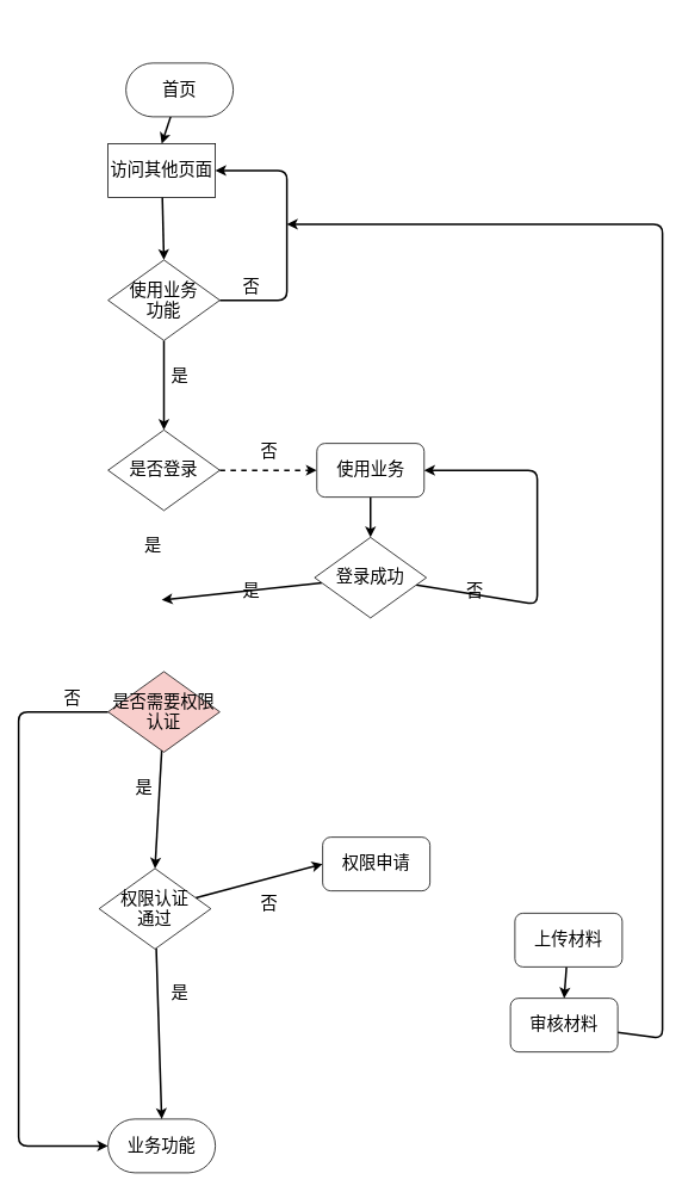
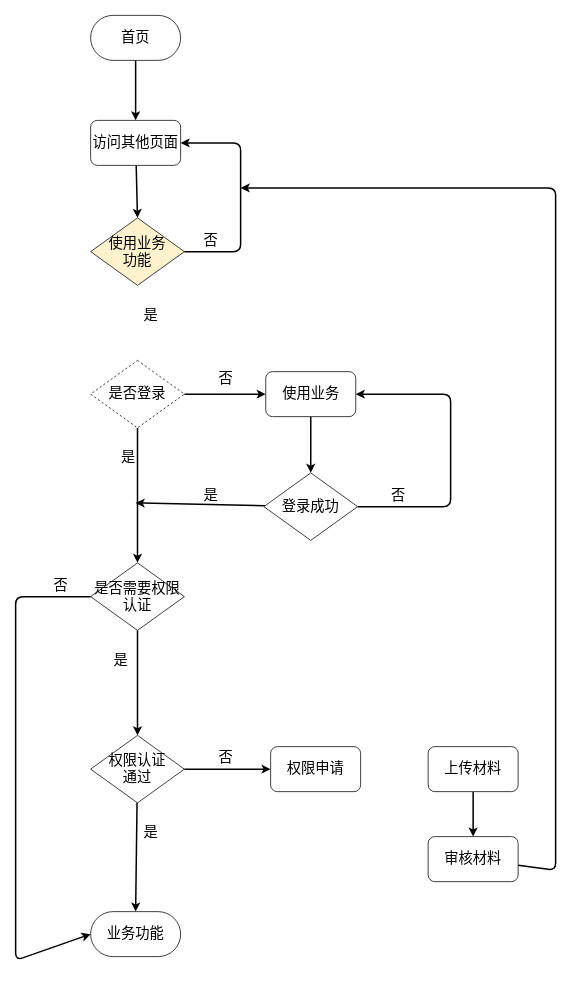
- <mxCell id="3" value="首页" style="rounded=1;whiteSpace=wrap;html=1;arcSize=50;fontSize=19;" parent="1" vertex="1"><mxGeometry x="140" y="70" width="120" height="60" as="geometry" /></mxCell>
+ <mxCell id="3" value="首页" style="rounded=1;whiteSpace=wrap;html=1;arcSize=50;fontSize=19;" parent="1" vertex="1"><mxGeometry x="120" y="20" width="120" height="60" as="geometry" /></mxCell>
- <mxCell id="5" value="访问其他页面" style="whiteSpace=wrap;html=1;fontSize=19;rounded=0;" parent="1" vertex="1"><mxGeometry x="120" y="160" width="120" height="60" as="geometry" /></mxCell>
+ <mxCell id="5" value="访问其他页面" style="rounded=1;whiteSpace=wrap;html=1;fontSize=19;" parent="1" vertex="1"><mxGeometry x="120" y="160" width="120" height="60" as="geometry" /></mxCell>
- <mxCell id="8" value="使用业务&lt;br&gt;功能" style="rhombus;whiteSpace=wrap;html=1;fontSize=19;" parent="1" vertex="1"><mxGeometry x="120" y="290" width="125" height="90" as="geometry" /></mxCell>
+ <mxCell id="8" value="使用业务&lt;br&gt;功能" style="rhombus;whiteSpace=wrap;html=1;fontSize=19;fillColor=#fff2cc;" parent="1" vertex="1"><mxGeometry x="120" y="290" width="125" height="90" as="geometry" /></mxCell>
- <mxCell id="6" style="edgeStyle=none;html=1;fontSize=19;strokeWidth=2;entryX=0.5;entryY=0;entryDx=0;entryDy=0;" parent="1" source="8" edge="1" target="13"><mxGeometry relative="1" as="geometry"><mxPoint x="180" y="480" as="targetPoint" /></mxGeometry></mxCell>
- <mxCell id="13" value="是否登录" style="rhombus;whiteSpace=wrap;html=1;fontSize=19;" vertex="1" parent="1"><mxGeometry x="120" y="480" width="125" height="90" as="geometry" /></mxCell>
+ <mxCell id="13" value="是否登录" style="rhombus;whiteSpace=wrap;html=1;fontSize=19;dashed=1;" vertex="1" parent="1"><mxGeometry x="120" y="480" width="125" height="90" as="geometry" /></mxCell>
- <mxCell id="12" style="edgeStyle=none;html=1;strokeWidth=2;entryX=0;entryY=0.5;entryDx=0;entryDy=0;entryPerimeter=0;dashed=1;" edge="1" parent="1" source="13" target="17"><mxGeometry relative="1" as="geometry"><mxPoint x="380" y="525" as="targetPoint" /></mxGeometry></mxCell>
+ <mxCell id="12" style="edgeStyle=none;html=1;strokeWidth=2;entryX=0;entryY=0.5;entryDx=0;entryDy=0;entryPerimeter=0;" edge="1" parent="1" source="13" target="17"><mxGeometry relative="1" as="geometry"><mxPoint x="380" y="525" as="targetPoint" /></mxGeometry></mxCell>
- <mxCell id="28" value="登录成功" style="rhombus;whiteSpace=wrap;html=1;fontSize=19;" vertex="1" parent="1"><mxGeometry x="351" y="600" width="125" height="90" as="geometry" /></mxCell>
+ <mxCell id="28" value="登录成功" style="rhombus;whiteSpace=wrap;html=1;fontSize=19;" vertex="1" parent="1"><mxGeometry x="351" y="630" width="125" height="90" as="geometry" /></mxCell>
+ <mxCell id="11" style="edgeStyle=none;html=1;strokeWidth=2;entryX=0.5;entryY=0;entryDx=0;entryDy=0;" edge="1" parent="1" source="13" target="34"><mxGeometry relative="1" as="geometry"><mxPoint x="182.5" y="670" as="targetPoint" /></mxGeometry></mxCell>
- <mxCell id="34" value="是否需要权限认证" style="rhombus;whiteSpace=wrap;html=1;fontSize=19;fillColor=#f8cecc;" vertex="1" parent="1"><mxGeometry x="120" y="750" width="125" height="90" as="geometry" /></mxCell>
+ <mxCell id="34" value="是否需要权限认证" style="rhombus;whiteSpace=wrap;html=1;fontSize=19;" vertex="1" parent="1"><mxGeometry x="120" y="750" width="125" height="90" as="geometry" /></mxCell>
- <mxCell id="22" value="权限申请" style="rounded=1;whiteSpace=wrap;html=1;fontSize=19;" vertex="1" parent="1"><mxGeometry x="360" y="935" width="120" height="60" as="geometry" /></mxCell>
+ <mxCell id="22" value="权限申请" style="rounded=1;whiteSpace=wrap;html=1;fontSize=19;" vertex="1" parent="1"><mxGeometry x="360" y="995" width="120" height="60" as="geometry" /></mxCell>
- <mxCell id="20" value="权限认证&lt;br&gt;通过" style="rhombus;whiteSpace=wrap;html=1;fontSize=19;" vertex="1" parent="1"><mxGeometry x="110" y="970" width="125" height="90" as="geometry" /></mxCell>
+ <mxCell id="20" value="权限认证&lt;br&gt;通过" style="rhombus;whiteSpace=wrap;html=1;fontSize=19;" vertex="1" parent="1"><mxGeometry x="120" y="980" width="125" height="90" as="geometry" /></mxCell>
- <mxCell id="24" value="上传材料" style="rounded=1;whiteSpace=wrap;html=1;fontSize=19;" vertex="1" parent="1"><mxGeometry x="575" y="1020" width="120" height="60" as="geometry" /></mxCell>
+ <mxCell id="24" value="上传材料" style="rounded=1;whiteSpace=wrap;html=1;fontSize=19;" vertex="1" parent="1"><mxGeometry x="570" y="995" width="120" height="60" as="geometry" /></mxCell>
- <mxCell id="31" value="业务功能" style="rounded=1;whiteSpace=wrap;html=1;arcSize=50;fontSize=19;" vertex="1" parent="1"><mxGeometry x="120" y="1250" width="120" height="60" as="geometry" /></mxCell>
+ <mxCell id="31" value="业务功能" style="rounded=1;whiteSpace=wrap;html=1;arcSize=50;fontSize=19;" vertex="1" parent="1"><mxGeometry x="120" y="1215" width="120" height="60" as="geometry" /></mxCell>
